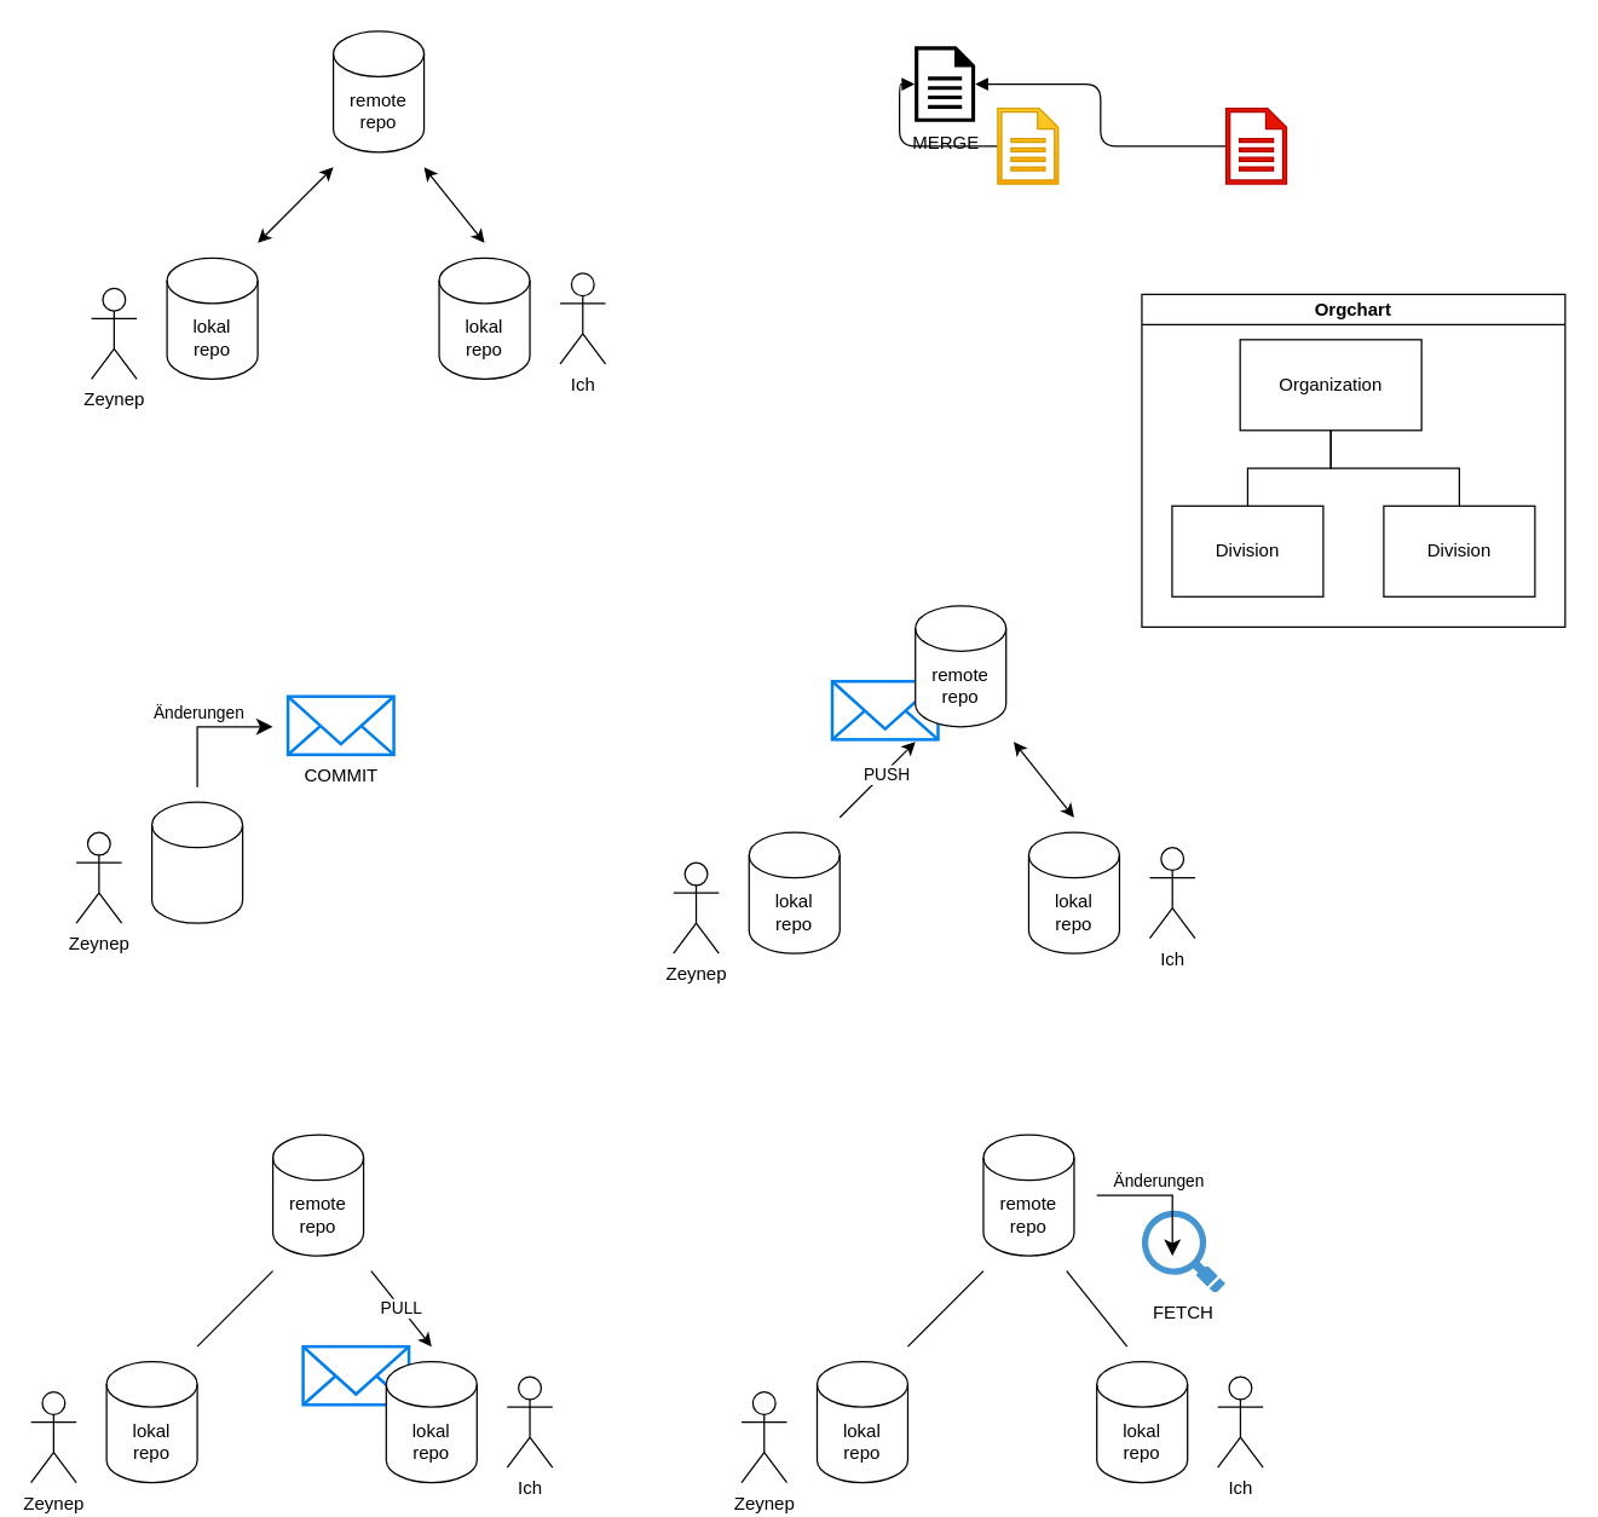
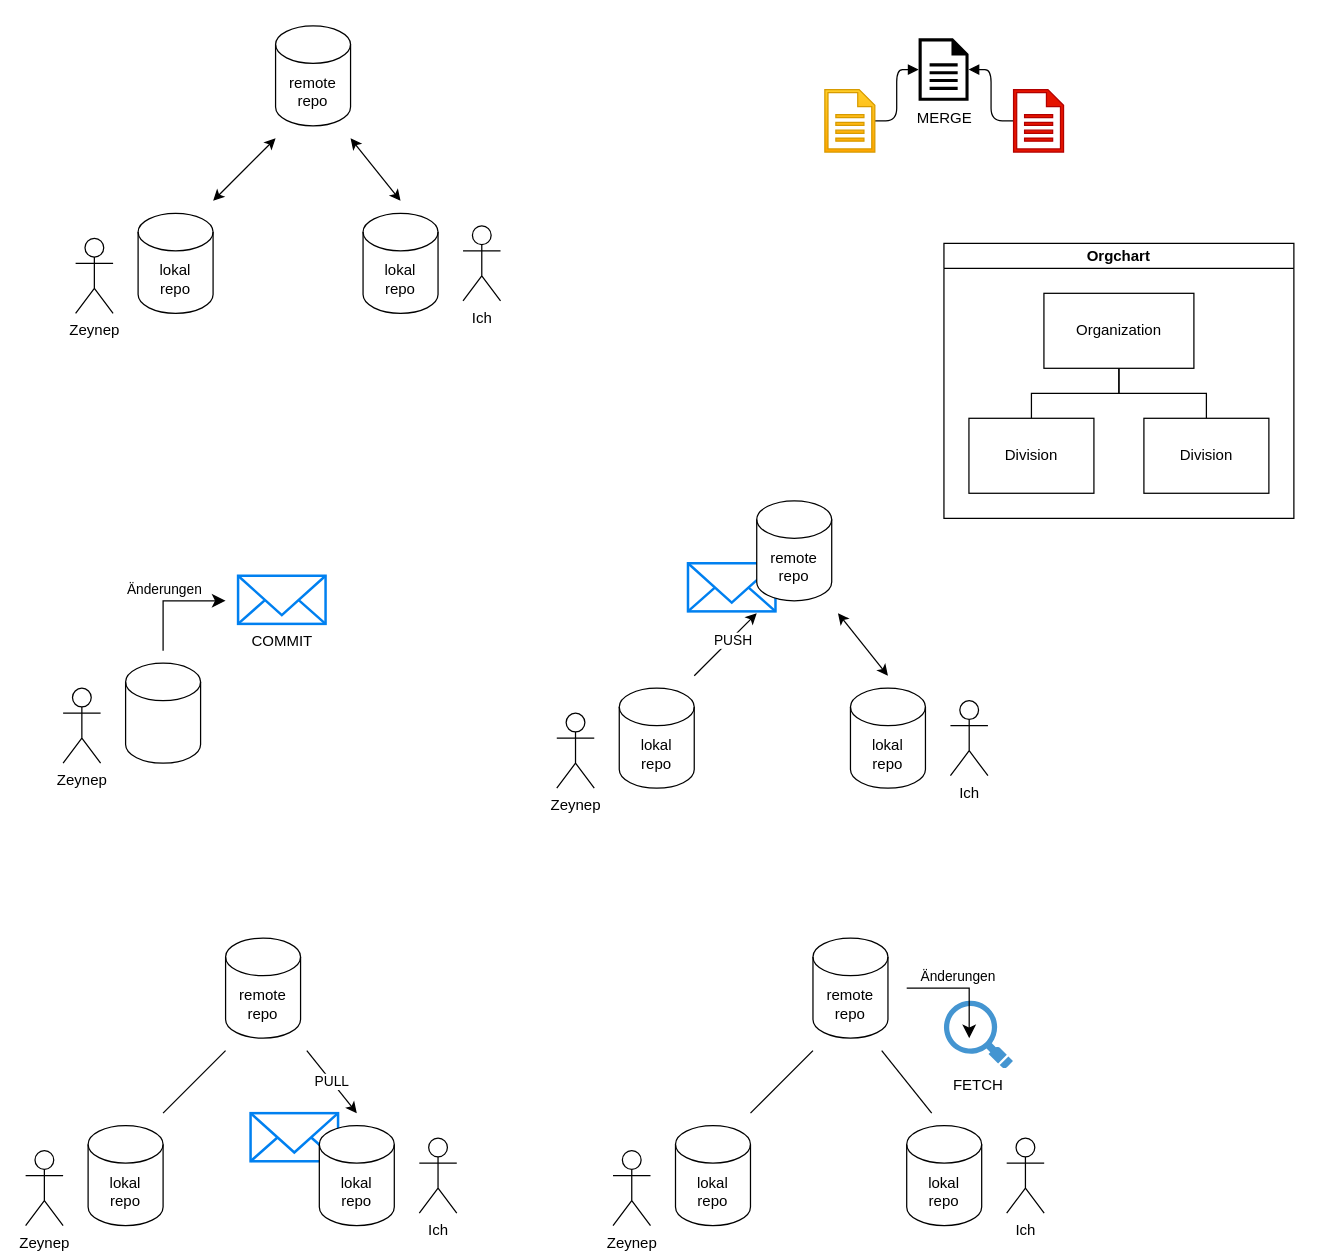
- <mxCell id="45" value="MERGE" style="sketch=0;aspect=fixed;pointerEvents=1;shadow=0;dashed=0;html=1;strokeColor=none;labelPosition=center;verticalLabelPosition=bottom;verticalAlign=top;align=center;fillColor=#000000;shape=mxgraph.mscae.enterprise.document" parent="1" vertex="1"><mxGeometry x="604.5" y="30" width="40" height="50" as="geometry" /></mxCell>
+ <mxCell id="45" value="MERGE" style="sketch=0;aspect=fixed;pointerEvents=1;shadow=0;dashed=0;html=1;strokeColor=none;labelPosition=center;verticalLabelPosition=bottom;verticalAlign=top;align=center;fillColor=#000000;shape=mxgraph.mscae.enterprise.document" parent="1" vertex="1"><mxGeometry x="734.5" y="30" width="40" height="50" as="geometry" /></mxCell>
- <mxCell id="49" value="Organization" style="whiteSpace=wrap;html=1;align=center;treeFolding=1;treeMoving=1;newEdgeStyle={&quot;edgeStyle&quot;:&quot;elbowEdgeStyle&quot;,&quot;startArrow&quot;:&quot;none&quot;,&quot;endArrow&quot;:&quot;none&quot;};" vertex="1" parent="46"><mxGeometry x="65" y="30" width="120" height="60" as="geometry" /></mxCell>
+ <mxCell id="49" value="Organization" style="whiteSpace=wrap;html=1;align=center;treeFolding=1;treeMoving=1;newEdgeStyle={&quot;edgeStyle&quot;:&quot;elbowEdgeStyle&quot;,&quot;startArrow&quot;:&quot;none&quot;,&quot;endArrow&quot;:&quot;none&quot;};" vertex="1" parent="46"><mxGeometry x="80" y="40" width="120" height="60" as="geometry" /></mxCell>
